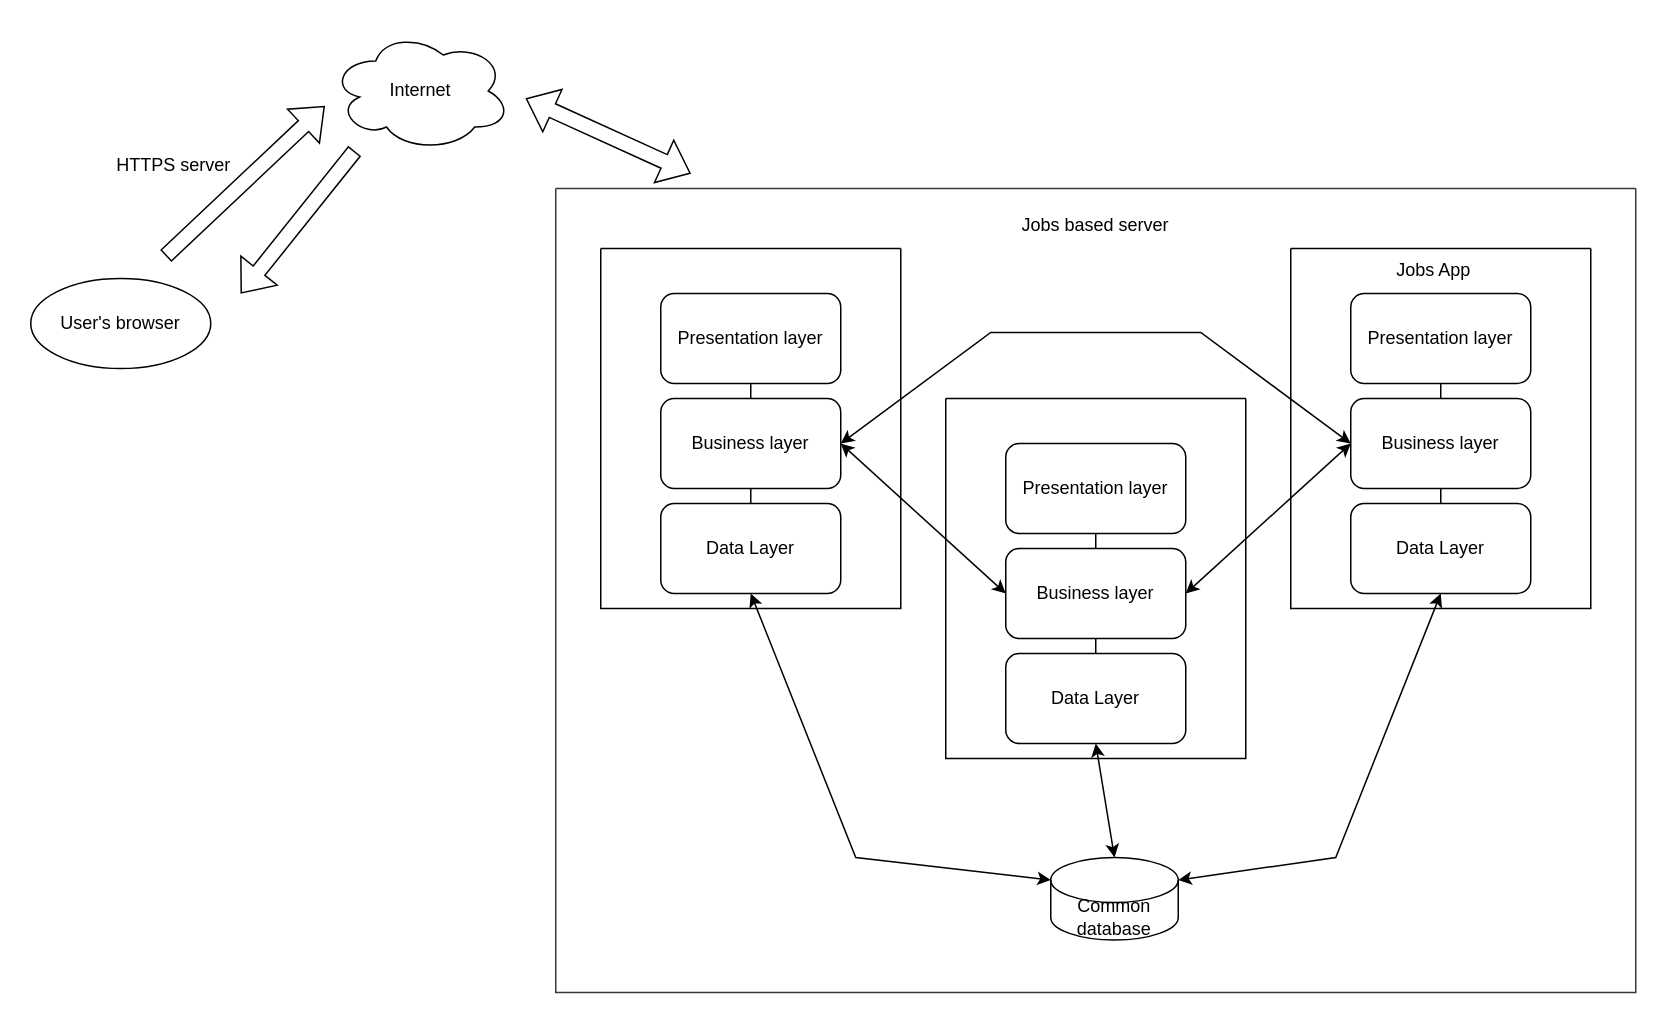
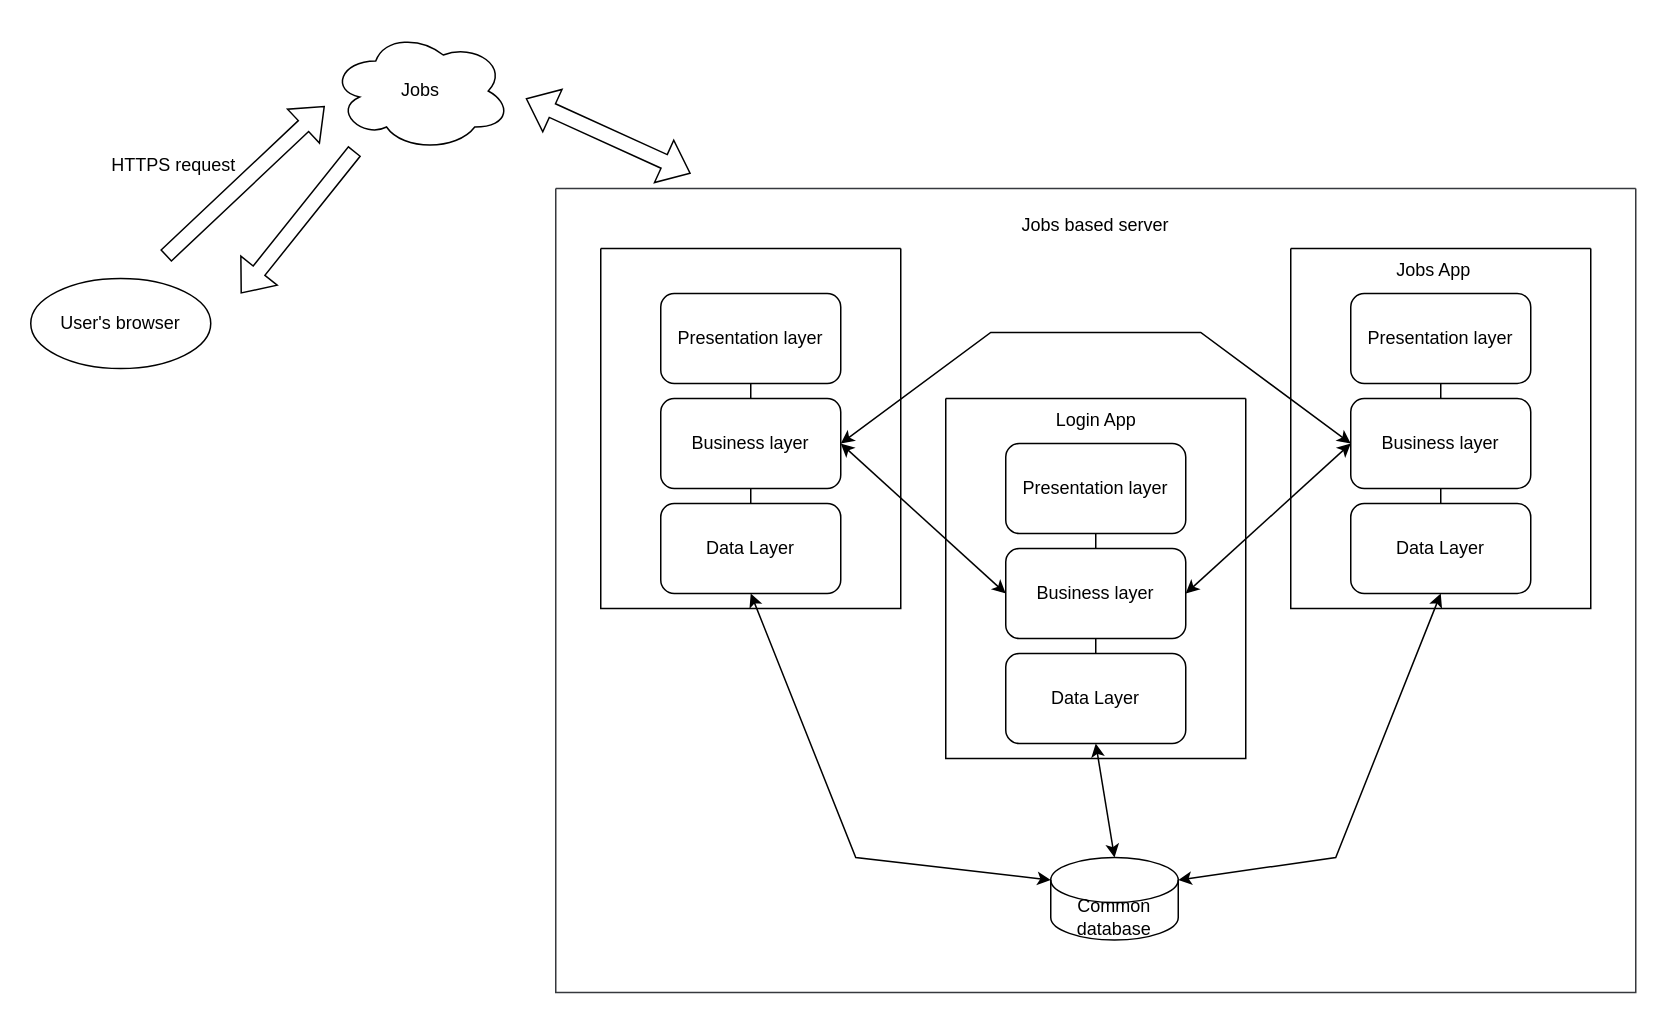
- <mxCell id="2" value="Internet" style="ellipse;shape=cloud;whiteSpace=wrap;html=1;" vertex="1" parent="1"><mxGeometry x="220" y="20" width="120" height="80" as="geometry" /></mxCell>
+ <mxCell id="2" value="Jobs" style="ellipse;shape=cloud;whiteSpace=wrap;html=1;" vertex="1" parent="1"><mxGeometry x="220" y="20" width="120" height="80" as="geometry" /></mxCell>
- <mxCell id="4" value="HTTPS server" style="text;html=1;align=center;verticalAlign=middle;resizable=0;points=[];autosize=1;strokeColor=none;fillColor=none;" vertex="1" parent="1"><mxGeometry x="60" y="95" width="110" height="30" as="geometry" /></mxCell>
+ <mxCell id="4" value="HTTPS request" style="text;html=1;align=center;verticalAlign=middle;resizable=0;points=[];autosize=1;strokeColor=none;fillColor=none;" vertex="1" parent="1"><mxGeometry x="60" y="95" width="110" height="30" as="geometry" /></mxCell>
+ <mxCell id="21" value="Login App" style="text;html=1;align=center;verticalAlign=middle;resizable=0;points=[];autosize=1;strokeColor=none;fillColor=none;" vertex="1" parent="17"><mxGeometry x="60" width="80" height="30" as="geometry" /></mxCell>
